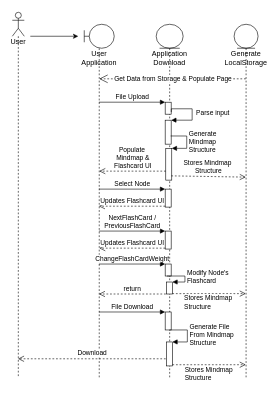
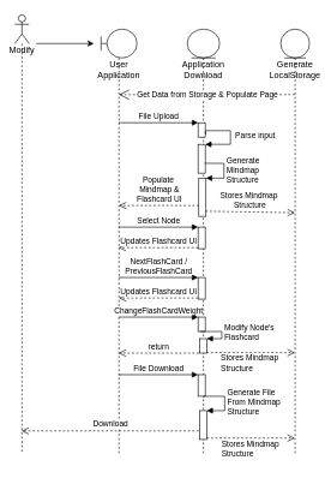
- <mxCell id="2" value="User" style="shape=umlLifeline;participant=umlActor;perimeter=lifelinePerimeter;whiteSpace=wrap;html=1;container=1;collapsible=0;recursiveResize=0;verticalAlign=top;spacingTop=36;outlineConnect=0;" parent="1" vertex="1"><mxGeometry x="20" y="20" width="20" height="610" as="geometry" /></mxCell>
+ <mxCell id="2" value="Modify" style="shape=umlLifeline;participant=umlActor;perimeter=lifelinePerimeter;whiteSpace=wrap;html=1;container=1;collapsible=0;recursiveResize=0;verticalAlign=top;spacingTop=36;outlineConnect=0;" parent="1" vertex="1"><mxGeometry x="20" y="20" width="20" height="610" as="geometry" /></mxCell>
